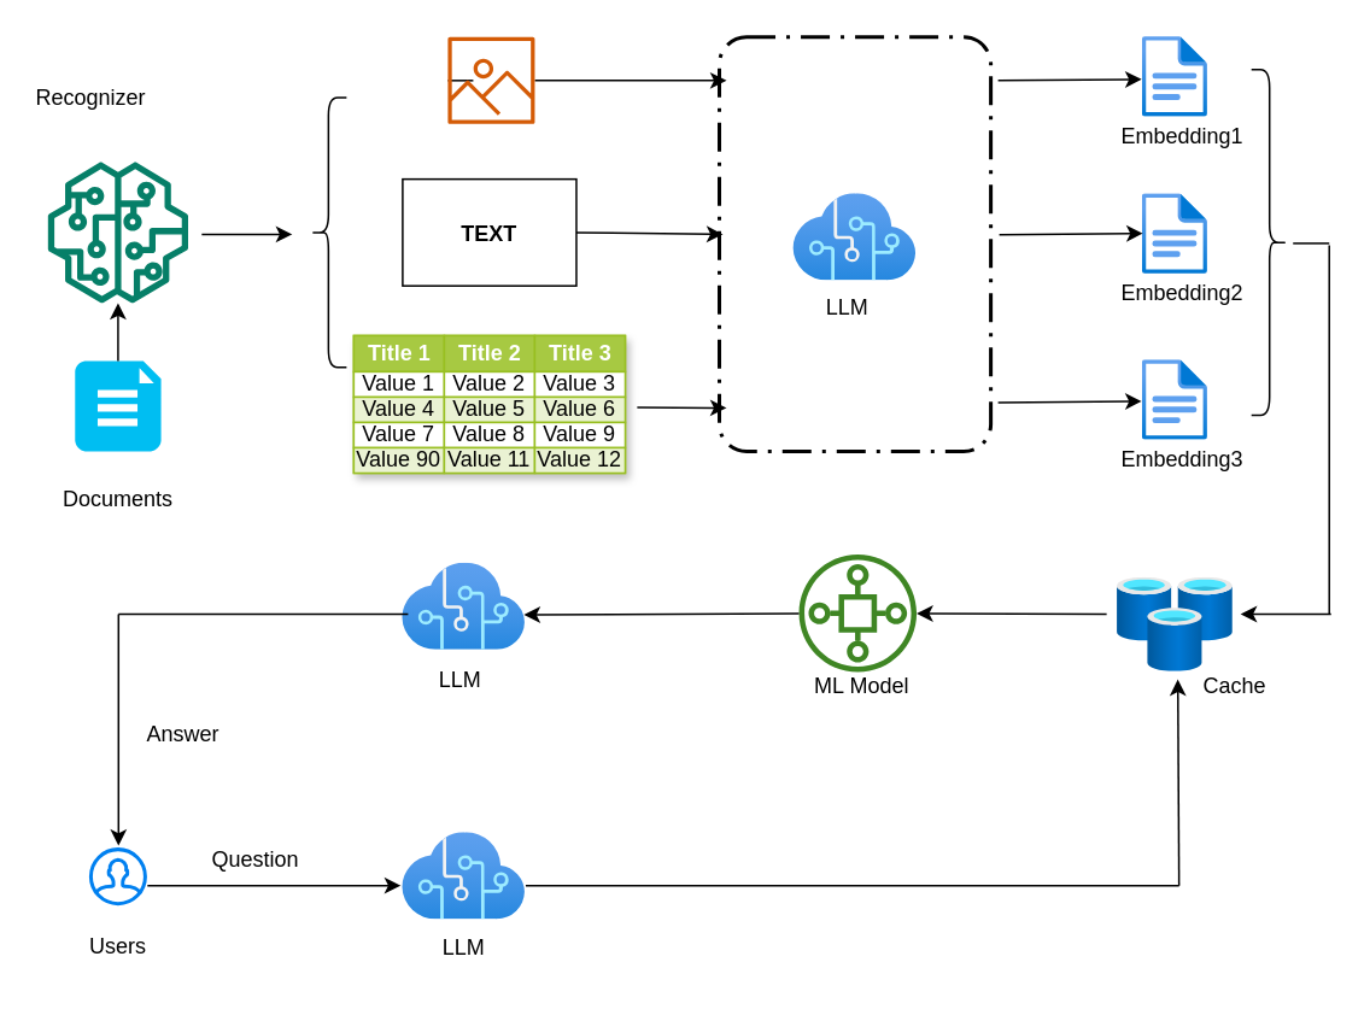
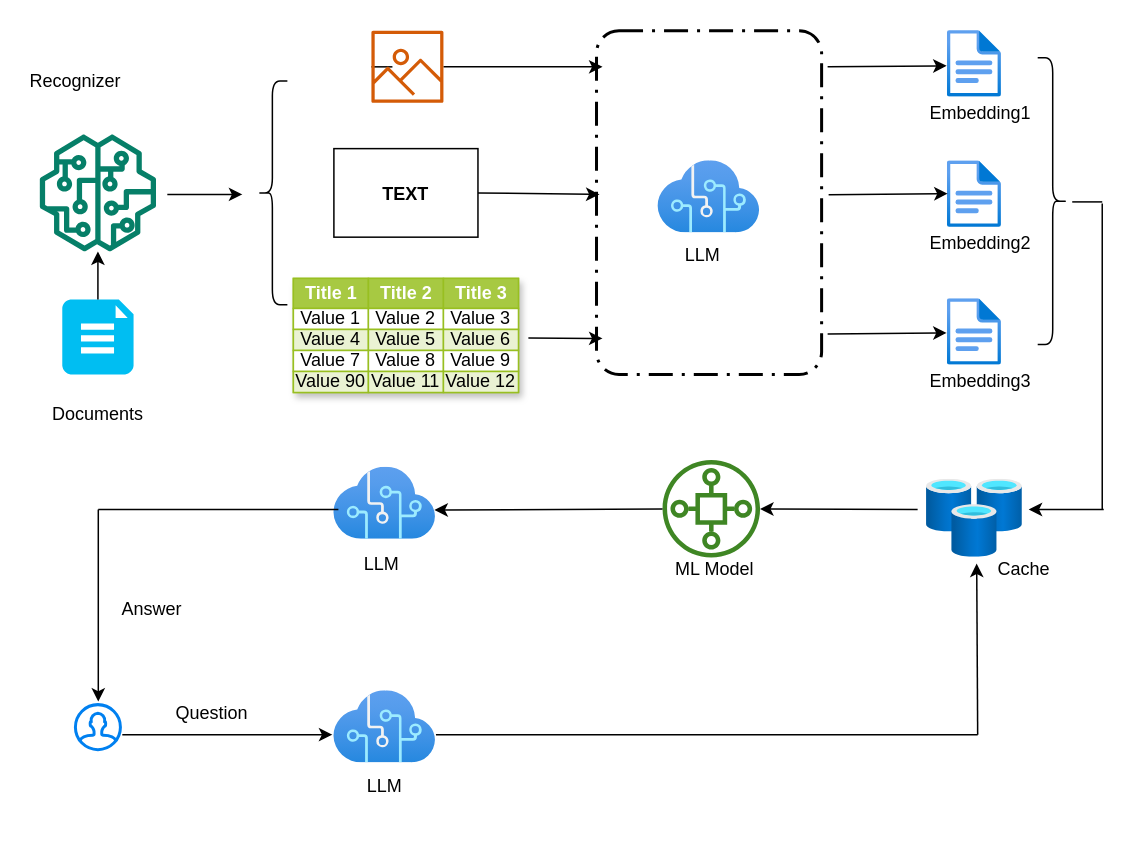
- <mxCell id="69" value="Users" style="text;html=1;strokeColor=none;fillColor=none;align=center;verticalAlign=middle;whiteSpace=wrap;rounded=0;" parent="1" vertex="1"><mxGeometry x="35" y="508" width="60" height="30" as="geometry" /></mxCell>
